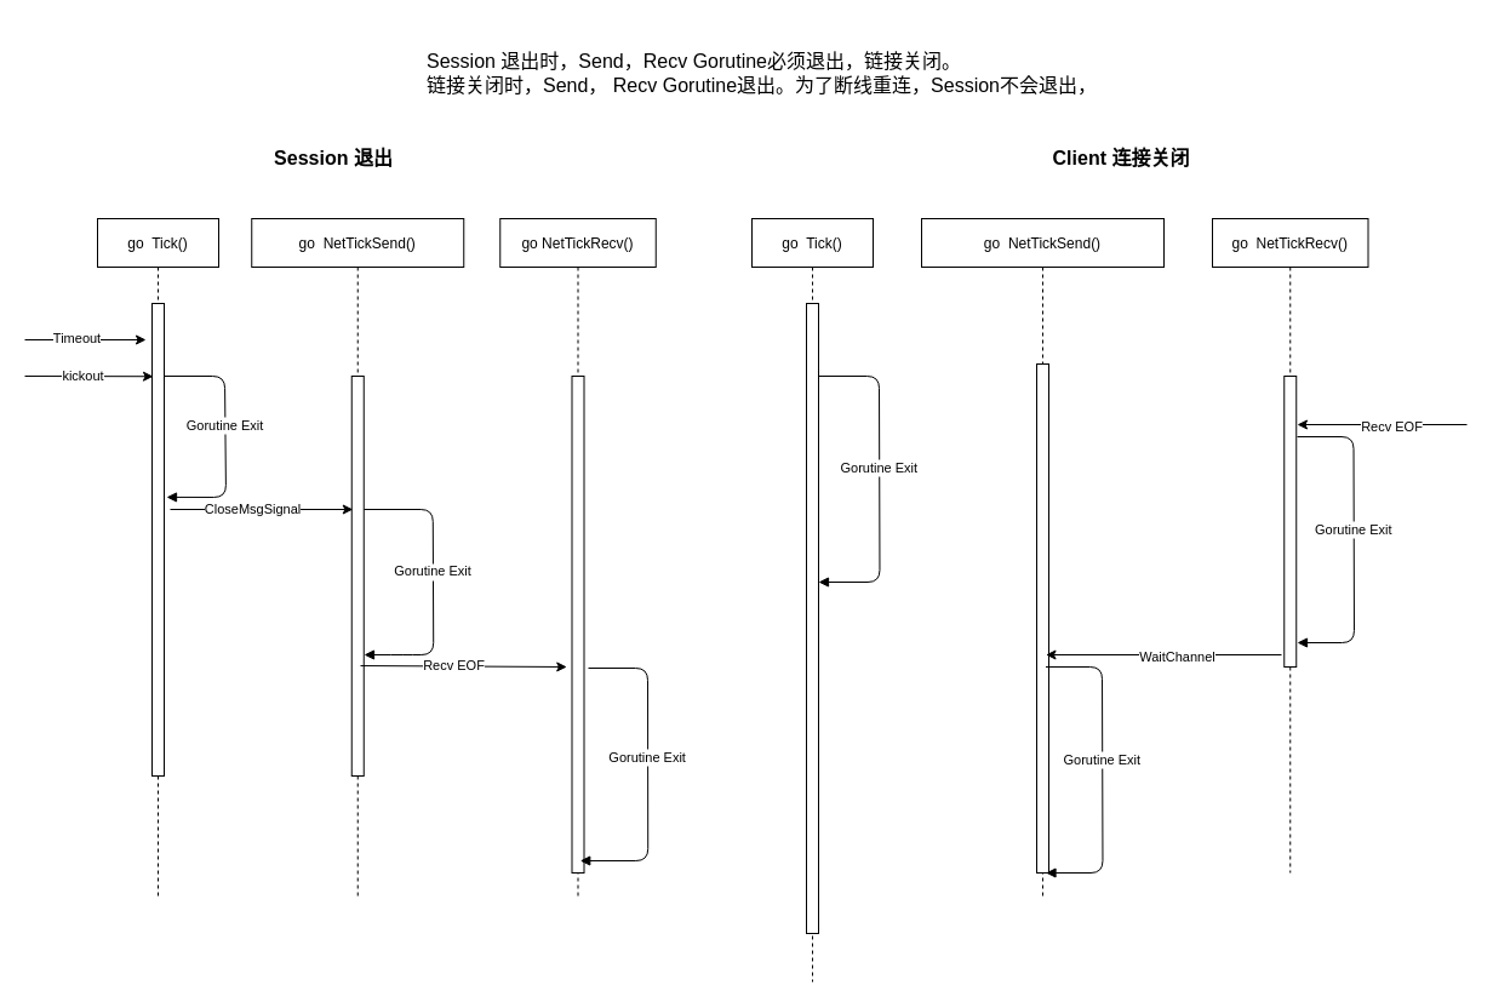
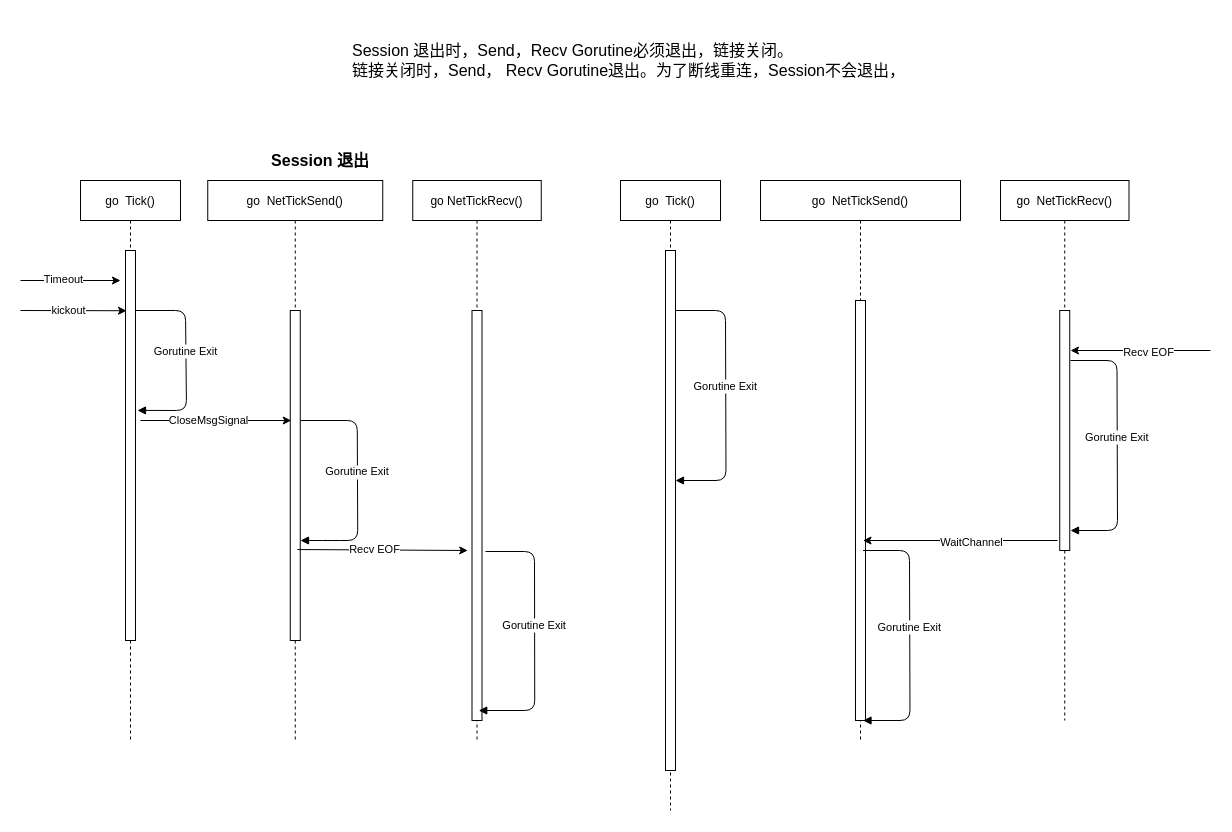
- <mxCell id="32" value="Session 退出" style="text;html=1;strokeColor=none;fillColor=none;align=center;verticalAlign=middle;whiteSpace=wrap;rounded=0;fontStyle=1;fontSize=16;" vertex="1" parent="1"><mxGeometry x="220" y="120" width="110" height="20" as="geometry" /></mxCell>
+ <mxCell id="32" value="Session 退出" style="text;html=1;strokeColor=none;fillColor=none;align=center;verticalAlign=middle;whiteSpace=wrap;rounded=0;fontStyle=1;fontSize=16;" vertex="1" parent="1"><mxGeometry x="265" y="150" width="110" height="20" as="geometry" /></mxCell>
- <mxCell id="33" value="Client 连接关闭" style="text;html=1;strokeColor=none;fillColor=none;align=center;verticalAlign=middle;whiteSpace=wrap;rounded=0;fontSize=16;fontStyle=1" vertex="1" parent="1"><mxGeometry x="850" y="120" width="150" height="20" as="geometry" /></mxCell>
